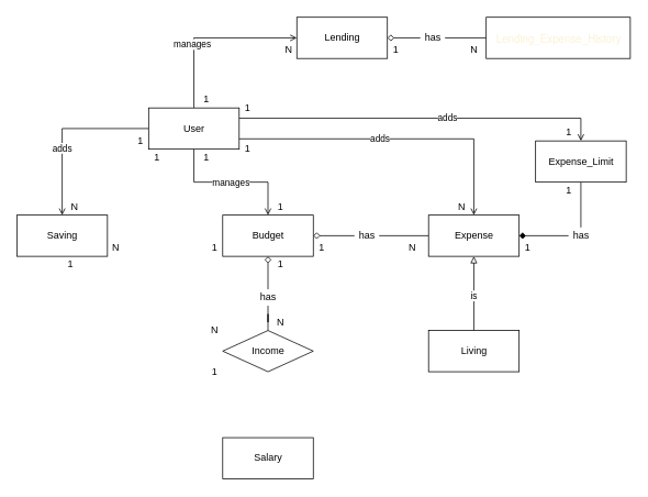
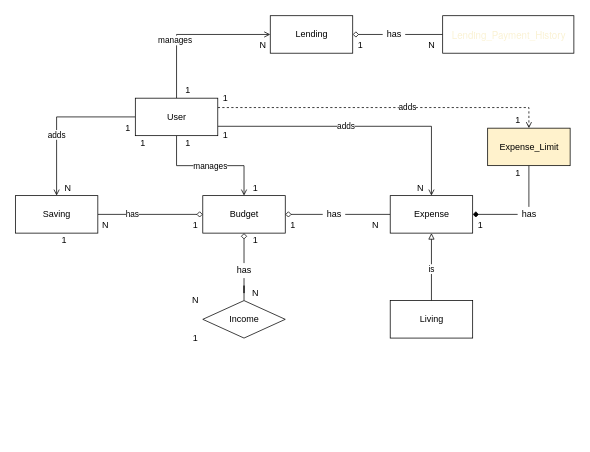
- <mxCell id="39" value="&lt;p class=&quot;p1&quot; style=&quot;margin: 0px ; font-stretch: normal ; font-size: 13px ; line-height: normal ; font-family: &amp;#34;helvetica neue&amp;#34; ; color: rgb(250 , 242 , 212)&quot;&gt;Lending_Expense_History&lt;/p&gt;" style="html=1;" vertex="1" parent="38"><mxGeometry x="25" width="175" height="50" as="geometry" /></mxCell>
+ <mxCell id="39" value="&lt;p class=&quot;p1&quot; style=&quot;margin: 0px ; font-stretch: normal ; font-size: 13px ; line-height: normal ; font-family: &amp;#34;helvetica neue&amp;#34; ; color: rgb(250 , 242 , 212)&quot;&gt;Lending_Payment_History&lt;/p&gt;" style="html=1;" vertex="1" parent="38"><mxGeometry x="25" width="175" height="50" as="geometry" /></mxCell>
- <mxCell id="26" style="edgeStyle=orthogonalEdgeStyle;rounded=0;orthogonalLoop=1;jettySize=auto;html=1;exitX=1;exitY=0.25;exitDx=0;exitDy=0;entryX=0.5;entryY=0;entryDx=0;entryDy=0;startArrow=none;startFill=0;endArrow=open;endFill=0;" edge="1" parent="1" source="56" target="30"><mxGeometry relative="1" as="geometry" /></mxCell>
+ <mxCell id="26" style="edgeStyle=orthogonalEdgeStyle;rounded=0;orthogonalLoop=1;jettySize=auto;html=1;exitX=1;exitY=0.25;exitDx=0;exitDy=0;entryX=0.5;entryY=0;entryDx=0;entryDy=0;startArrow=none;startFill=0;endArrow=open;endFill=0;dashed=1;" edge="1" parent="1" source="56" target="30"><mxGeometry relative="1" as="geometry" /></mxCell>
- <mxCell id="30" value="&lt;span&gt;Expense_Limit&lt;/span&gt;" style="html=1;" vertex="1" parent="29"><mxGeometry x="20" width="110" height="50" as="geometry" /></mxCell>
+ <mxCell id="30" value="&lt;span&gt;Expense_Limit&lt;/span&gt;" style="html=1;fillColor=#fff2cc;" vertex="1" parent="29"><mxGeometry x="20" width="110" height="50" as="geometry" /></mxCell>
+ <mxCell id="46" style="edgeStyle=orthogonalEdgeStyle;rounded=0;orthogonalLoop=1;jettySize=auto;html=1;startArrow=diamond;startFill=0;endArrow=none;endFill=0;jumpStyle=arc;jumpSize=15;" edge="1" parent="1" source="67" target="75"><mxGeometry relative="1" as="geometry" /></mxCell>
+ <mxCell id="47" value="has" style="edgeLabel;html=1;align=center;verticalAlign=middle;resizable=0;points=[];" vertex="1" connectable="0" parent="46"><mxGeometry x="0.363" y="-1" relative="1" as="geometry"><mxPoint as="offset" /></mxGeometry></mxCell>
- <mxCell id="16" value="Salary" style="html=1;" vertex="1" parent="1"><mxGeometry x="270" y="530" width="110" height="50" as="geometry" /></mxCell>
